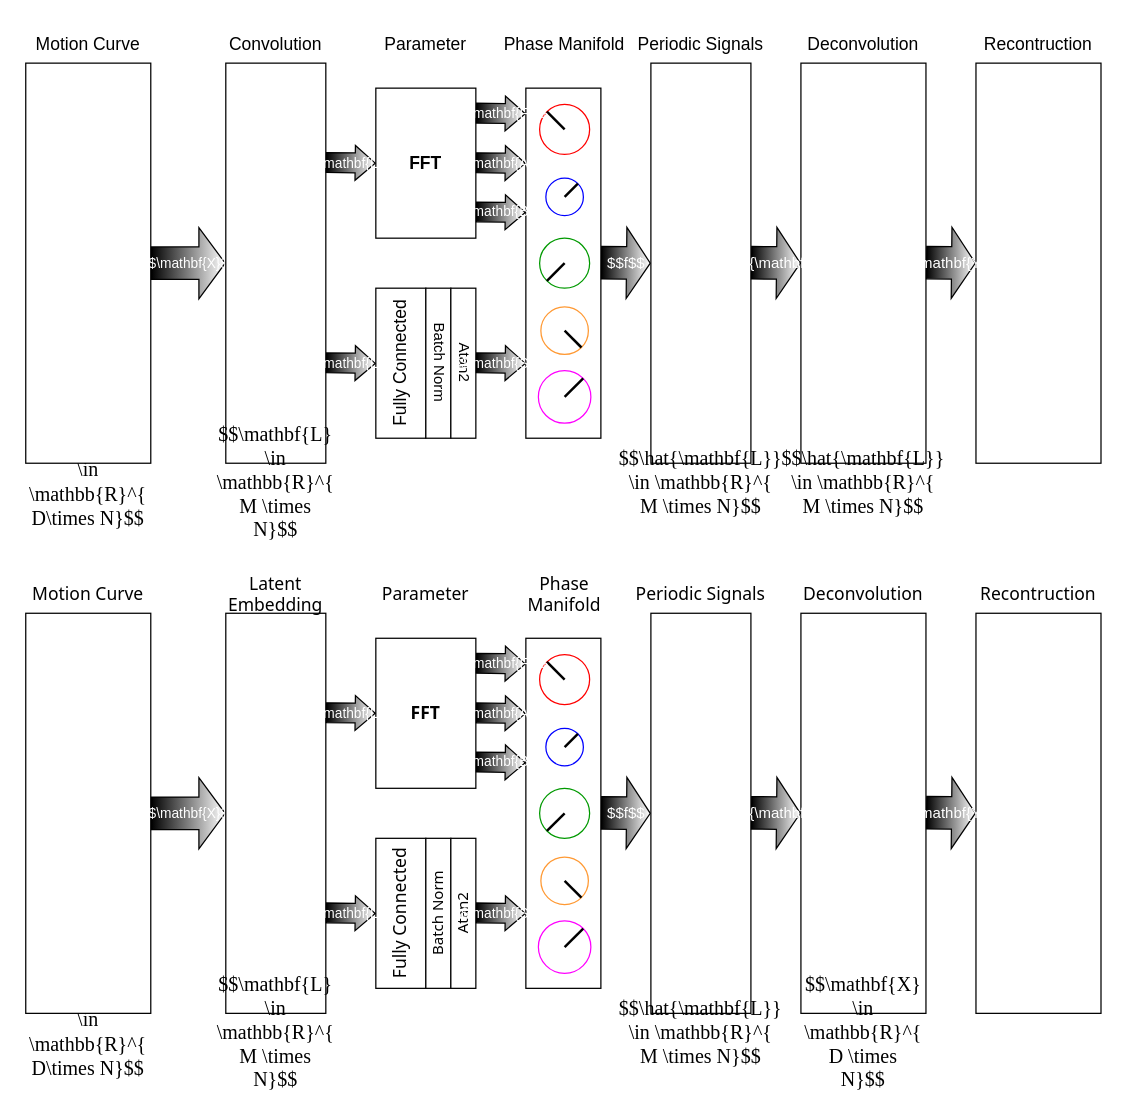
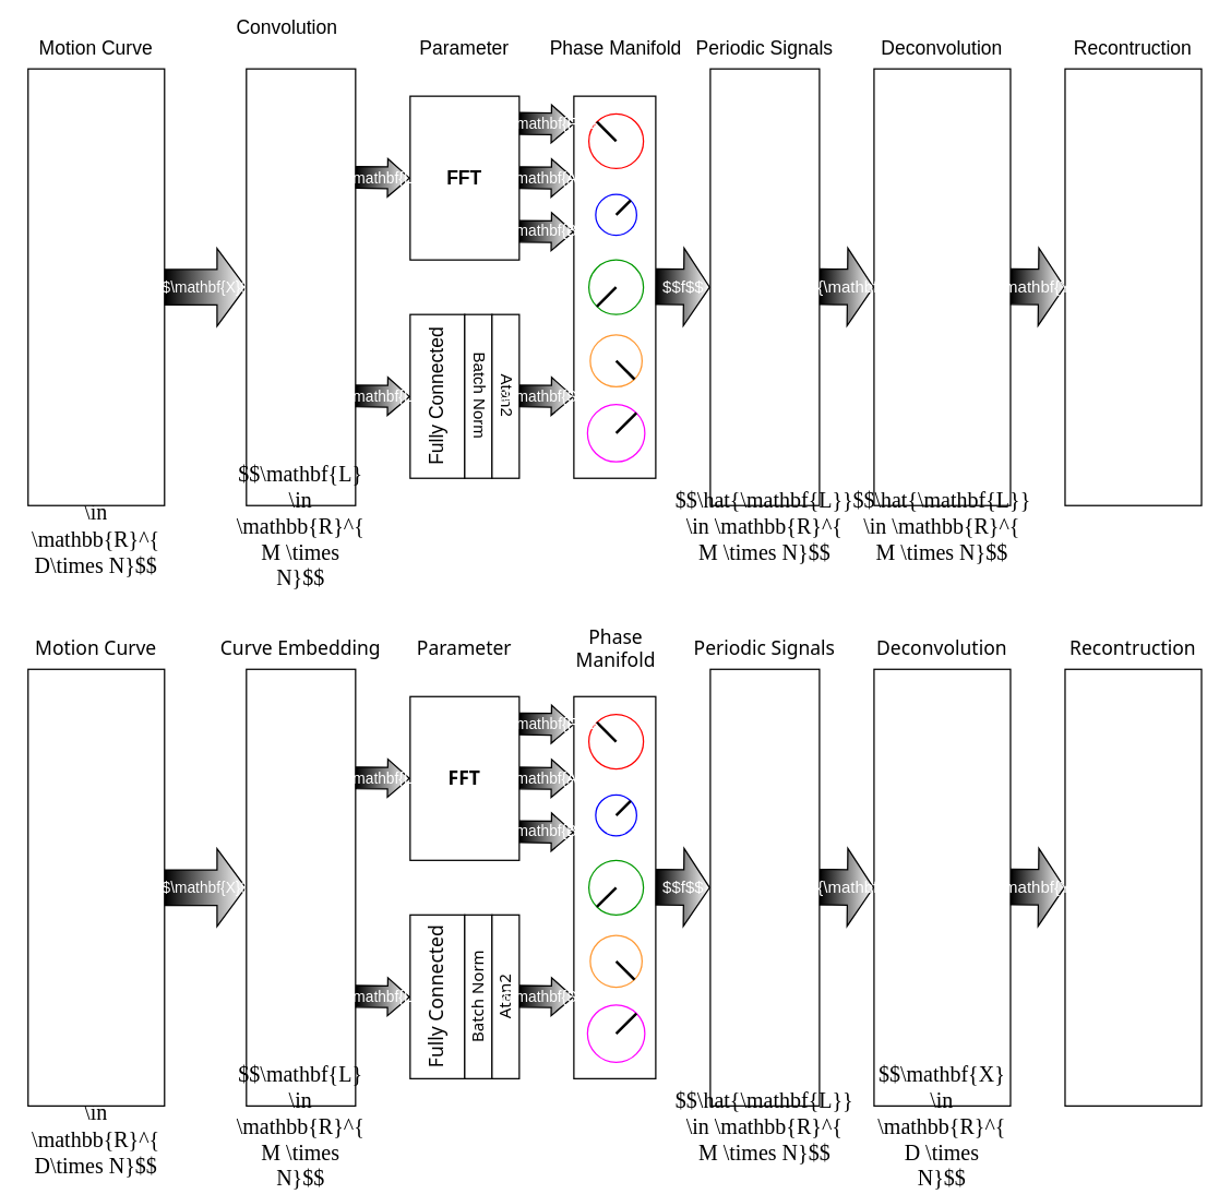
- <mxCell id="7" value="Convolution" style="text;html=1;align=center;verticalAlign=middle;whiteSpace=wrap;rounded=0;fontSize=14;" parent="1" vertex="1"><mxGeometry x="180" y="20" width="80" height="30" as="geometry" /></mxCell>
+ <mxCell id="7" value="Convolution" style="text;html=1;align=center;verticalAlign=middle;whiteSpace=wrap;rounded=0;fontSize=14;" parent="1" vertex="1"><mxGeometry x="170" y="5" width="80" height="30" as="geometry" /></mxCell>
- <mxCell id="55" value="Latent Embedding" style="text;html=1;align=center;verticalAlign=middle;whiteSpace=wrap;rounded=0;fontSize=14;fontFamily=Segoe UI;" parent="1" vertex="1"><mxGeometry x="160" y="460" width="120" height="30" as="geometry" /></mxCell>
+ <mxCell id="55" value="Curve Embedding" style="text;html=1;align=center;verticalAlign=middle;whiteSpace=wrap;rounded=0;fontSize=14;fontFamily=Segoe UI;" parent="1" vertex="1"><mxGeometry x="160" y="460" width="120" height="30" as="geometry" /></mxCell>
